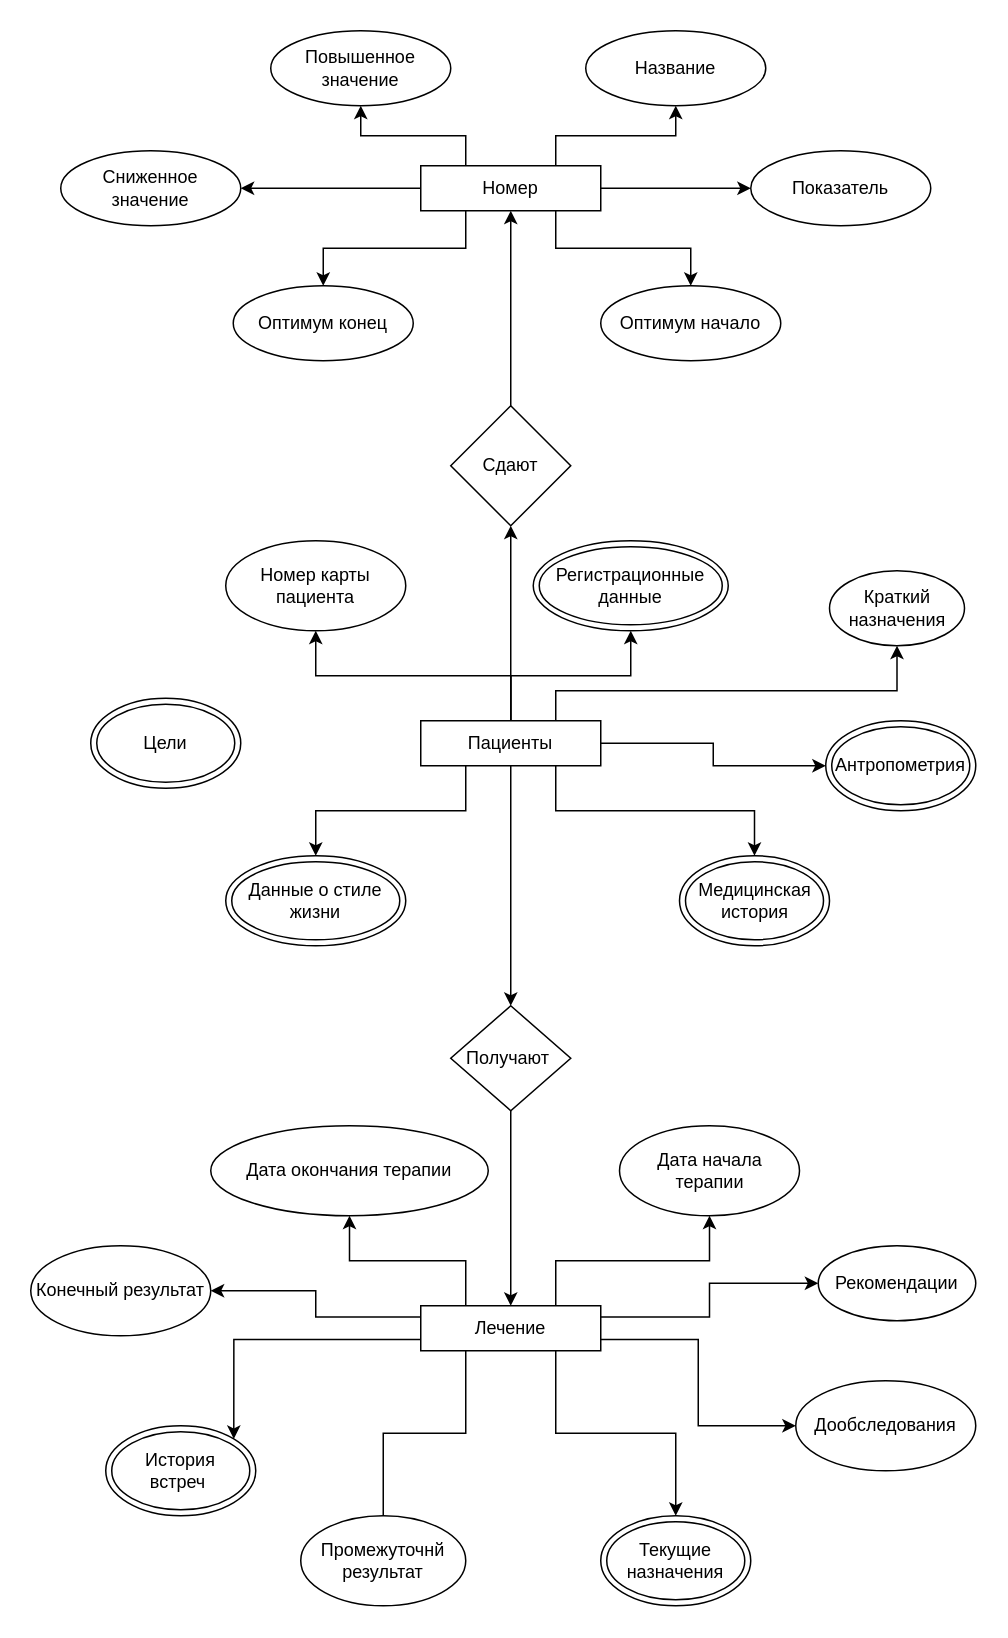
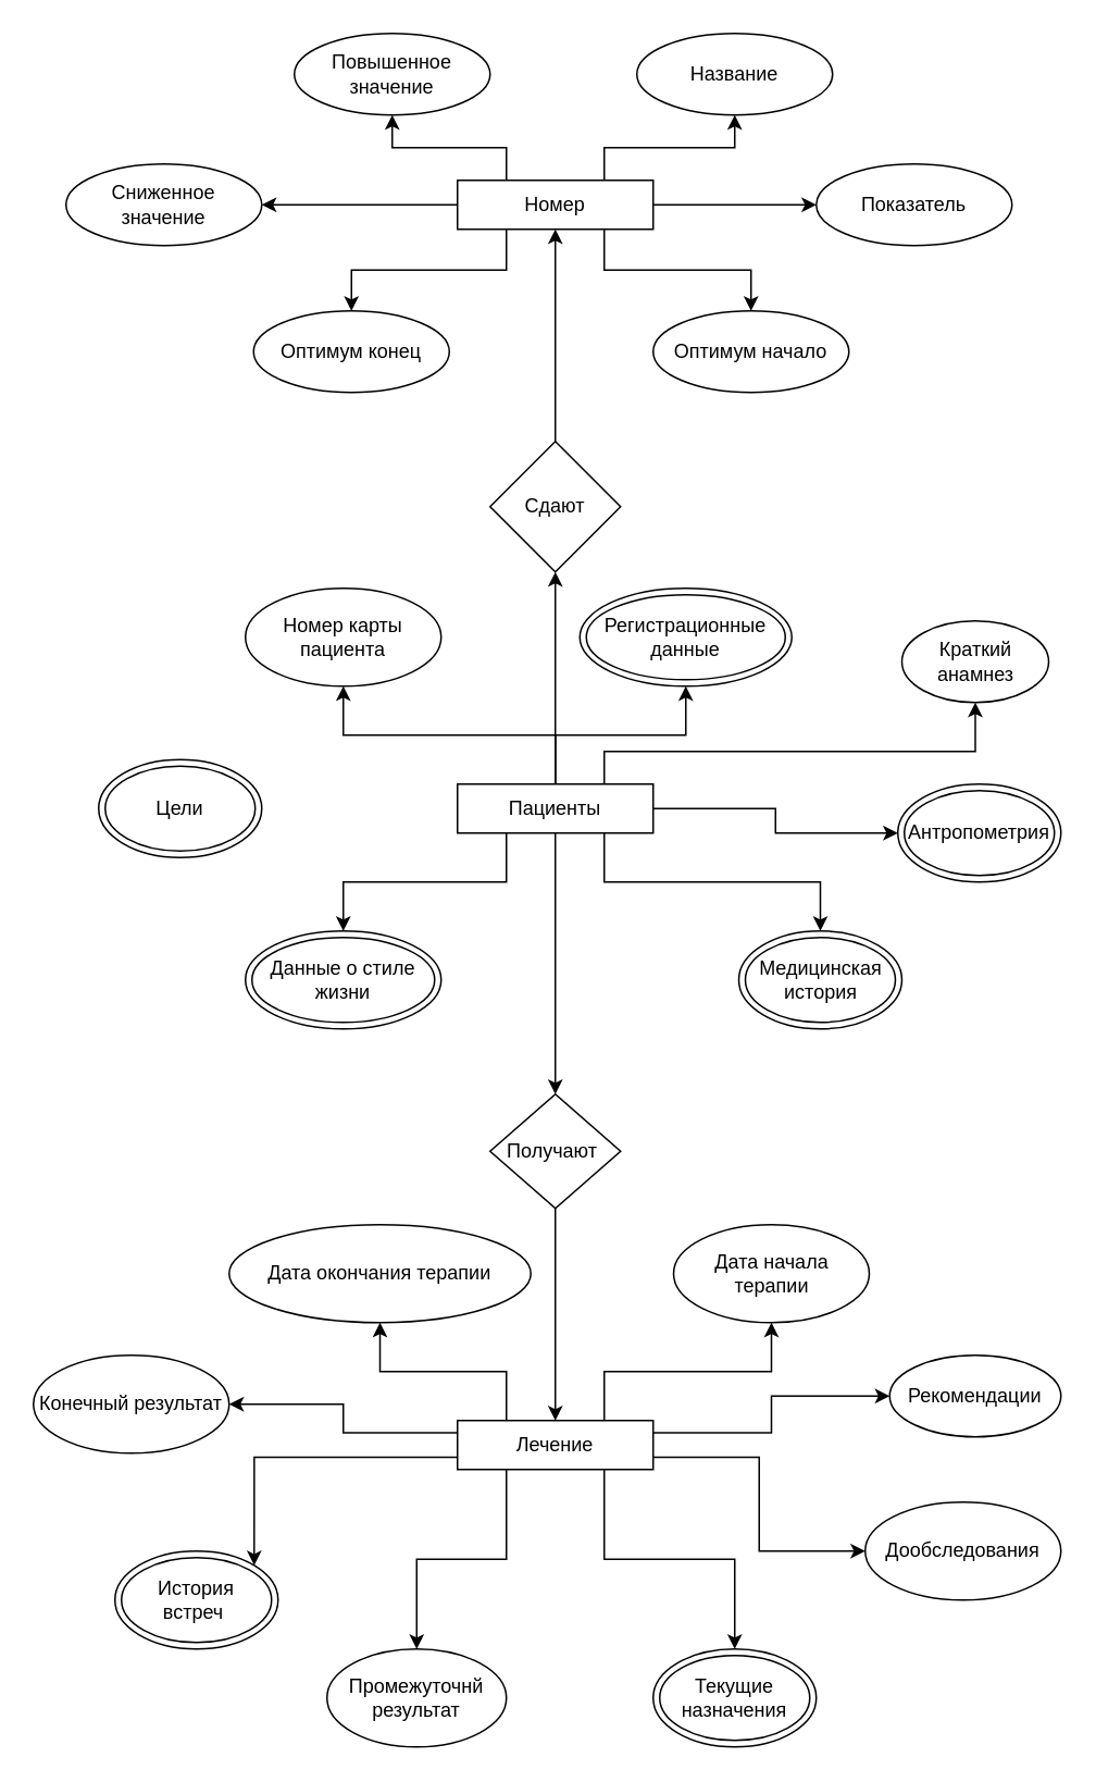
- <mxCell id="48" value="Краткий назначения" style="ellipse;whiteSpace=wrap;html=1;" vertex="1" parent="1"><mxGeometry x="552.5" y="380" width="90" height="50" as="geometry" /></mxCell>
+ <mxCell id="48" value="Краткий анамнез" style="ellipse;whiteSpace=wrap;html=1;" vertex="1" parent="1"><mxGeometry x="552.5" y="380" width="90" height="50" as="geometry" /></mxCell>
- <mxCell id="18" style="edgeStyle=orthogonalEdgeStyle;rounded=0;orthogonalLoop=1;jettySize=auto;html=1;exitX=0.25;exitY=1;exitDx=0;exitDy=0;entryX=0.5;entryY=0;entryDx=0;entryDy=0;endArrow=none;" edge="1" parent="1" source="21" target="51"><mxGeometry relative="1" as="geometry" /></mxCell>
+ <mxCell id="18" style="edgeStyle=orthogonalEdgeStyle;rounded=0;orthogonalLoop=1;jettySize=auto;html=1;exitX=0.25;exitY=1;exitDx=0;exitDy=0;entryX=0.5;entryY=0;entryDx=0;entryDy=0;" edge="1" parent="1" source="21" target="51"><mxGeometry relative="1" as="geometry" /></mxCell>
